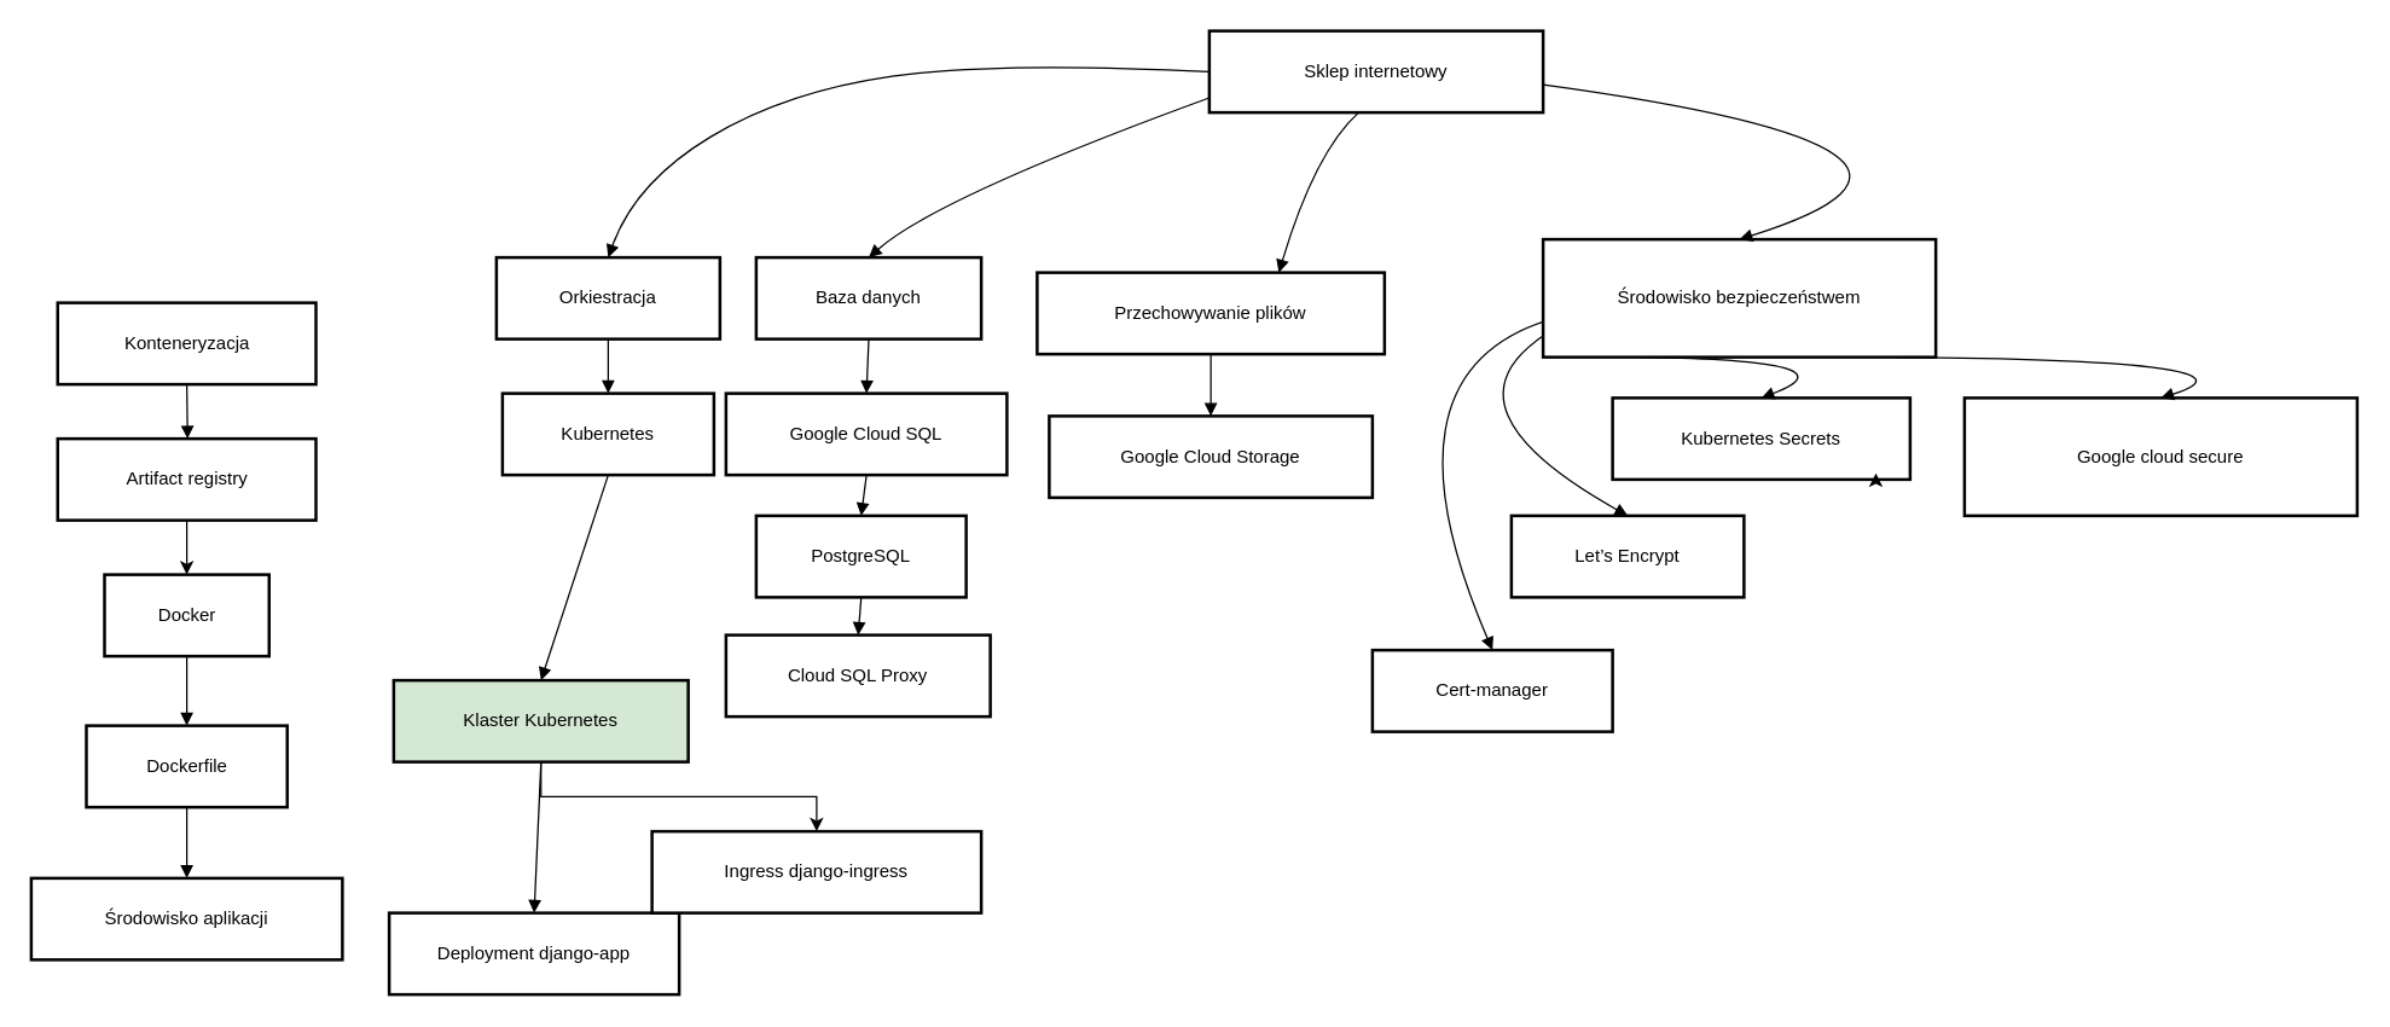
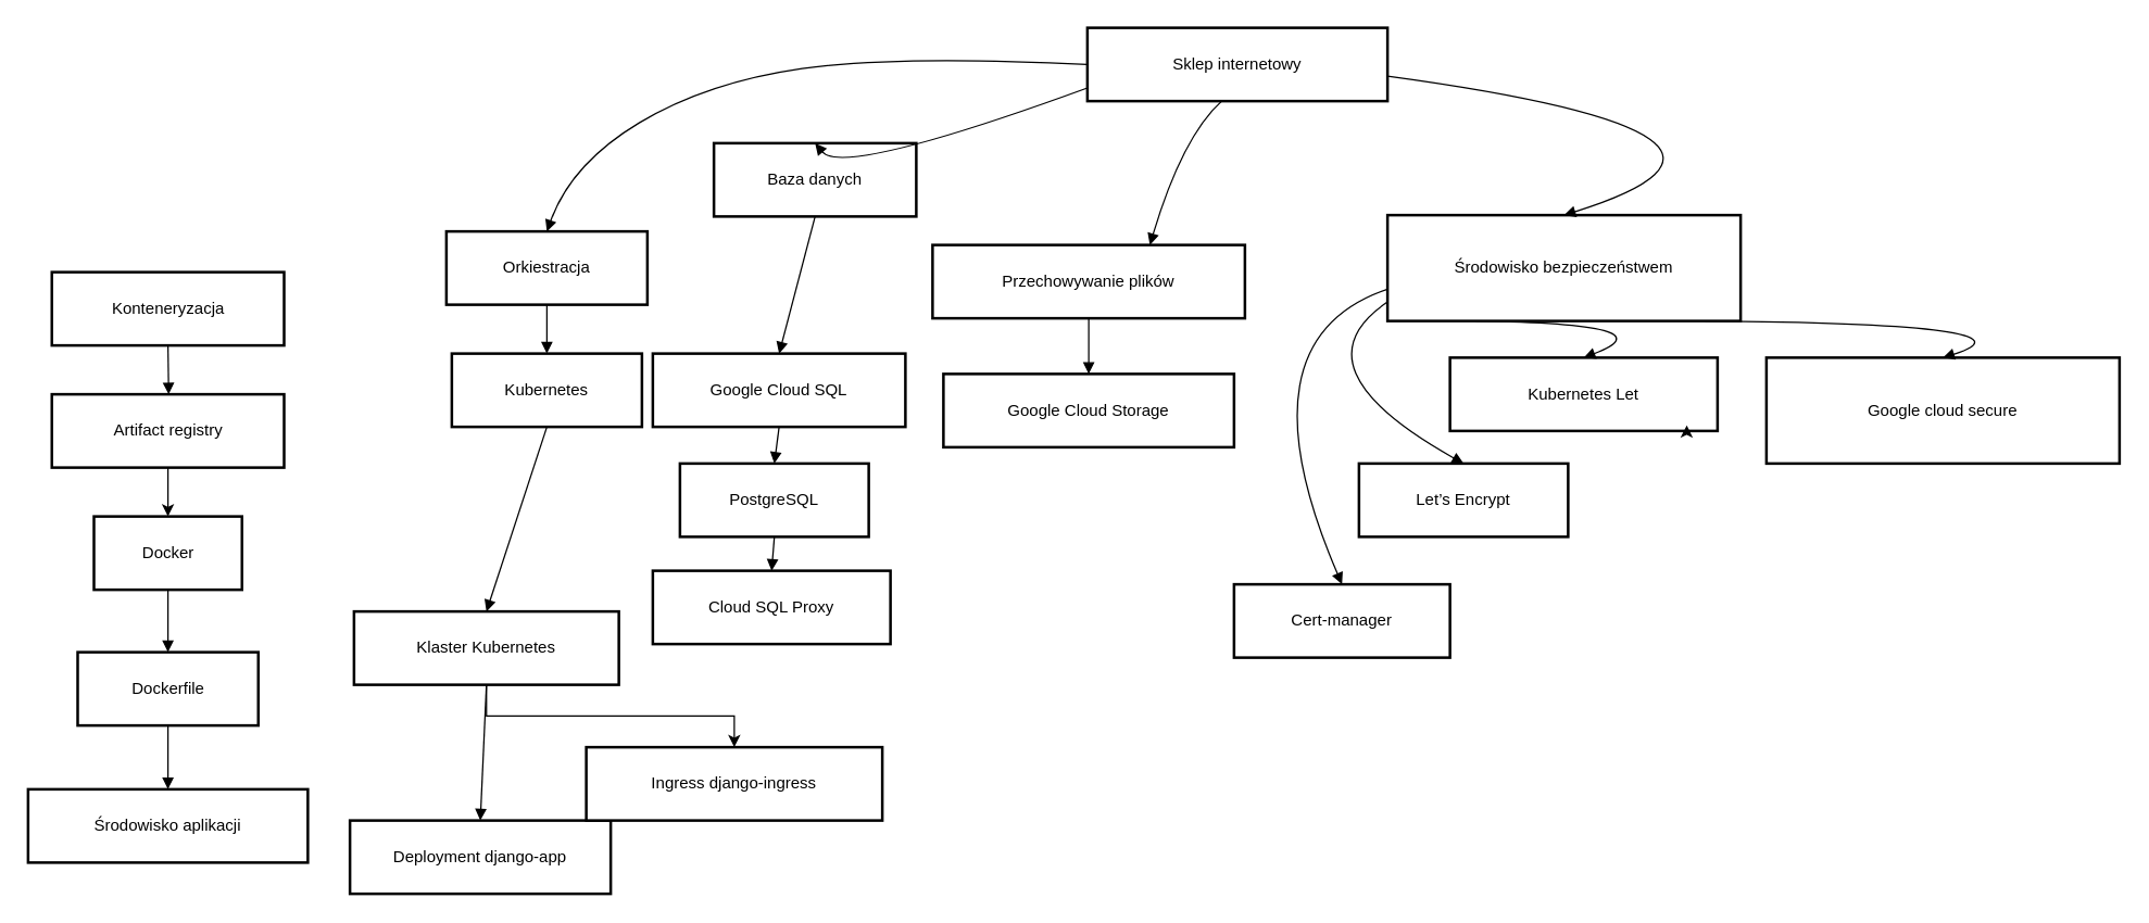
- <mxCell id="13" value="Baza danych" style="whiteSpace=wrap;strokeWidth=2;" parent="1" vertex="1"><mxGeometry x="500" y="170" width="149" height="54" as="geometry" /></mxCell>
+ <mxCell id="13" value="Baza danych" style="whiteSpace=wrap;strokeWidth=2;" parent="1" vertex="1"><mxGeometry x="525" y="105" width="149" height="54" as="geometry" /></mxCell>
- <mxCell id="22" value="Kubernetes Secrets" style="whiteSpace=wrap;strokeWidth=2;" parent="1" vertex="1"><mxGeometry x="1067" y="263" width="197" height="54" as="geometry" /></mxCell>
+ <mxCell id="22" value="Kubernetes Let" style="whiteSpace=wrap;strokeWidth=2;" parent="1" vertex="1"><mxGeometry x="1067" y="263" width="197" height="54" as="geometry" /></mxCell>
- <mxCell id="10" value="Klaster Kubernetes" style="whiteSpace=wrap;strokeWidth=2;fillColor=#d5e8d4;" parent="1" vertex="1"><mxGeometry x="260" y="450" width="195" height="54" as="geometry" /></mxCell>
+ <mxCell id="10" value="Klaster Kubernetes" style="whiteSpace=wrap;strokeWidth=2;" parent="1" vertex="1"><mxGeometry x="260" y="450" width="195" height="54" as="geometry" /></mxCell>
